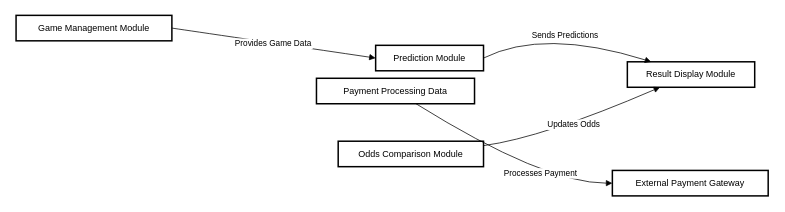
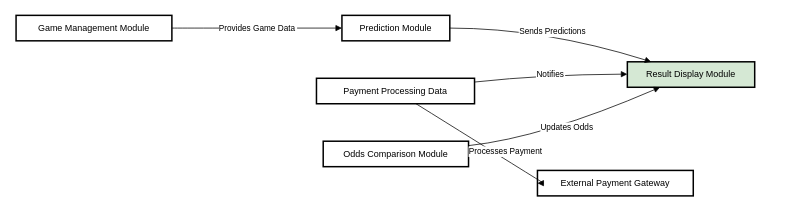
- <mxCell id="2" value="Prediction Module" style="whiteSpace=wrap;strokeWidth=2;" vertex="1" parent="1"><mxGeometry x="500" y="60" width="144" height="34" as="geometry" /></mxCell>
+ <mxCell id="2" value="Prediction Module" style="whiteSpace=wrap;strokeWidth=2;" vertex="1" parent="1"><mxGeometry x="455" y="20" width="144" height="34" as="geometry" /></mxCell>
- <mxCell id="3" value="Result Display Module" style="whiteSpace=wrap;strokeWidth=2;" vertex="1" parent="1"><mxGeometry x="836" y="82" width="170" height="34" as="geometry" /></mxCell>
+ <mxCell id="3" value="Result Display Module" style="whiteSpace=wrap;strokeWidth=2;fillColor=#d5e8d4;" vertex="1" parent="1"><mxGeometry x="836" y="82" width="170" height="34" as="geometry" /></mxCell>
+ <mxCell id="10" value="Notifies" style="curved=1;startArrow=none;endArrow=block;exitX=1.001;exitY=0.147;entryX=-0.003;entryY=0.485;rounded=0;" edge="1" parent="1" source="5" target="3"><mxGeometry relative="1" as="geometry"><Array as="points"><mxPoint x="724" y="99" /></Array></mxGeometry></mxCell>
- <mxCell id="7" value="Odds Comparison Module" style="whiteSpace=wrap;strokeWidth=2;" vertex="1" parent="1"><mxGeometry x="450" y="188" width="194" height="34" as="geometry" /></mxCell>
+ <mxCell id="7" value="Odds Comparison Module" style="whiteSpace=wrap;strokeWidth=2;" vertex="1" parent="1"><mxGeometry x="430" y="188" width="194" height="34" as="geometry" /></mxCell>
- <mxCell id="6" value="External Payment Gateway" style="whiteSpace=wrap;strokeWidth=2;" vertex="1" parent="1"><mxGeometry x="816" y="227" width="208" height="34" as="geometry" /></mxCell>
+ <mxCell id="6" value="External Payment Gateway" style="whiteSpace=wrap;strokeWidth=2;" vertex="1" parent="1"><mxGeometry x="716" y="227" width="208" height="34" as="geometry" /></mxCell>
